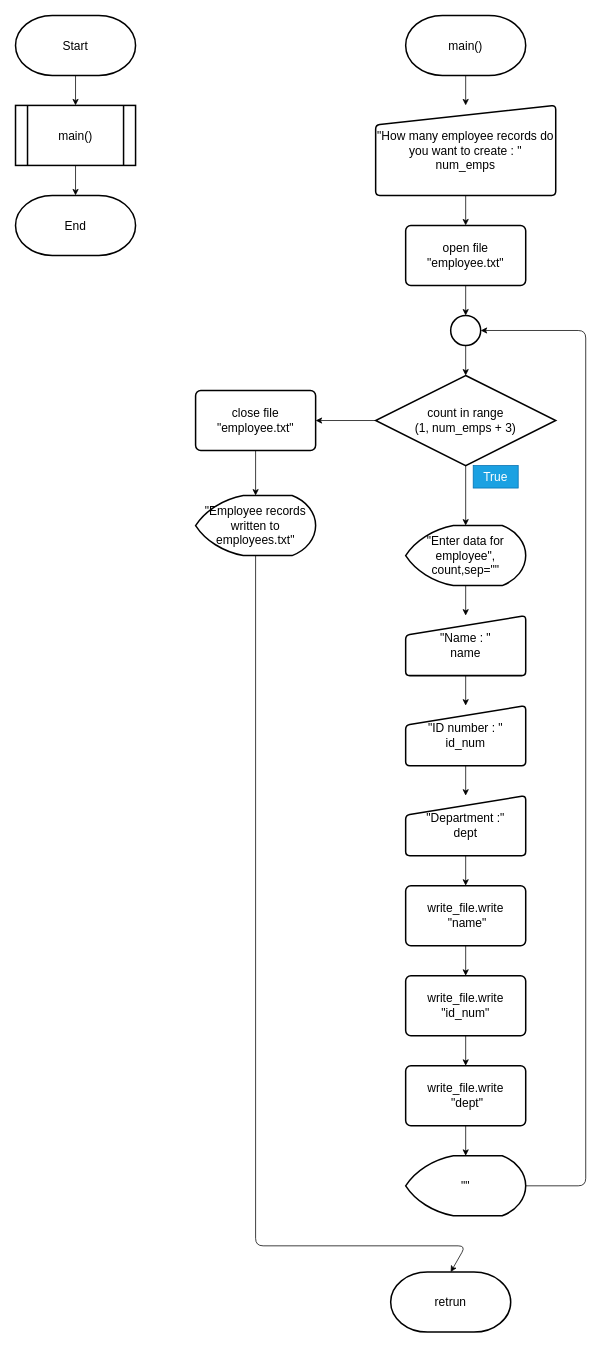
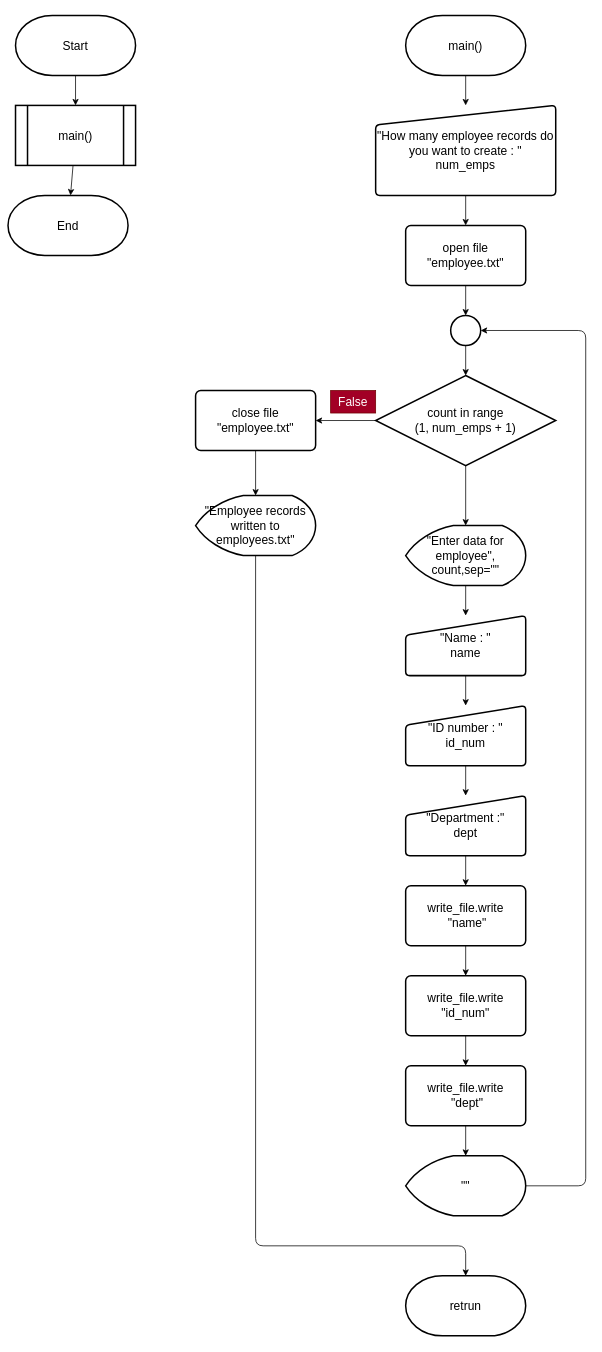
- <mxCell id="4" value="&lt;font size=&quot;3&quot;&gt;End&lt;/font&gt;" style="strokeWidth=2;html=1;shape=mxgraph.flowchart.terminator;whiteSpace=wrap;" vertex="1" parent="1"><mxGeometry x="20" y="260" width="160" height="80" as="geometry" /></mxCell>
+ <mxCell id="4" value="&lt;font size=&quot;3&quot;&gt;End&lt;/font&gt;" style="strokeWidth=2;html=1;shape=mxgraph.flowchart.terminator;whiteSpace=wrap;" vertex="1" parent="1"><mxGeometry x="10" y="260" width="160" height="80" as="geometry" /></mxCell>
+ <mxCell id="40" value="False" style="text;html=1;strokeColor=#6F0000;fillColor=#a20025;align=center;verticalAlign=middle;whiteSpace=wrap;rounded=0;fontSize=16;fontColor=#ffffff;" vertex="1" parent="1"><mxGeometry x="440" y="520" width="60" height="30" as="geometry" /></mxCell>
- <mxCell id="15" value="count in range&lt;br&gt;(1, num_emps + 3)" style="strokeWidth=2;html=1;shape=mxgraph.flowchart.decision;whiteSpace=wrap;fontSize=16;" vertex="1" parent="1"><mxGeometry x="500" y="500" width="240" height="120" as="geometry" /></mxCell>
+ <mxCell id="15" value="count in range&lt;br&gt;(1, num_emps + 1)" style="strokeWidth=2;html=1;shape=mxgraph.flowchart.decision;whiteSpace=wrap;fontSize=16;" vertex="1" parent="1"><mxGeometry x="500" y="500" width="240" height="120" as="geometry" /></mxCell>
- <mxCell id="39" value="True" style="text;html=1;strokeColor=#006EAF;fillColor=#1ba1e2;align=center;verticalAlign=middle;whiteSpace=wrap;rounded=0;fontSize=16;fontColor=#ffffff;" vertex="1" parent="1"><mxGeometry x="630" y="620" width="60" height="30" as="geometry" /></mxCell>
- <mxCell id="38" value="&lt;font size=&quot;3&quot;&gt;retrun&lt;/font&gt;" style="strokeWidth=2;html=1;shape=mxgraph.flowchart.terminator;whiteSpace=wrap;" vertex="1" parent="1"><mxGeometry x="520" y="1695" width="160" height="80" as="geometry" /></mxCell>
+ <mxCell id="38" value="&lt;font size=&quot;3&quot;&gt;retrun&lt;/font&gt;" style="strokeWidth=2;html=1;shape=mxgraph.flowchart.terminator;whiteSpace=wrap;" vertex="1" parent="1"><mxGeometry x="540" y="1700" width="160" height="80" as="geometry" /></mxCell>
